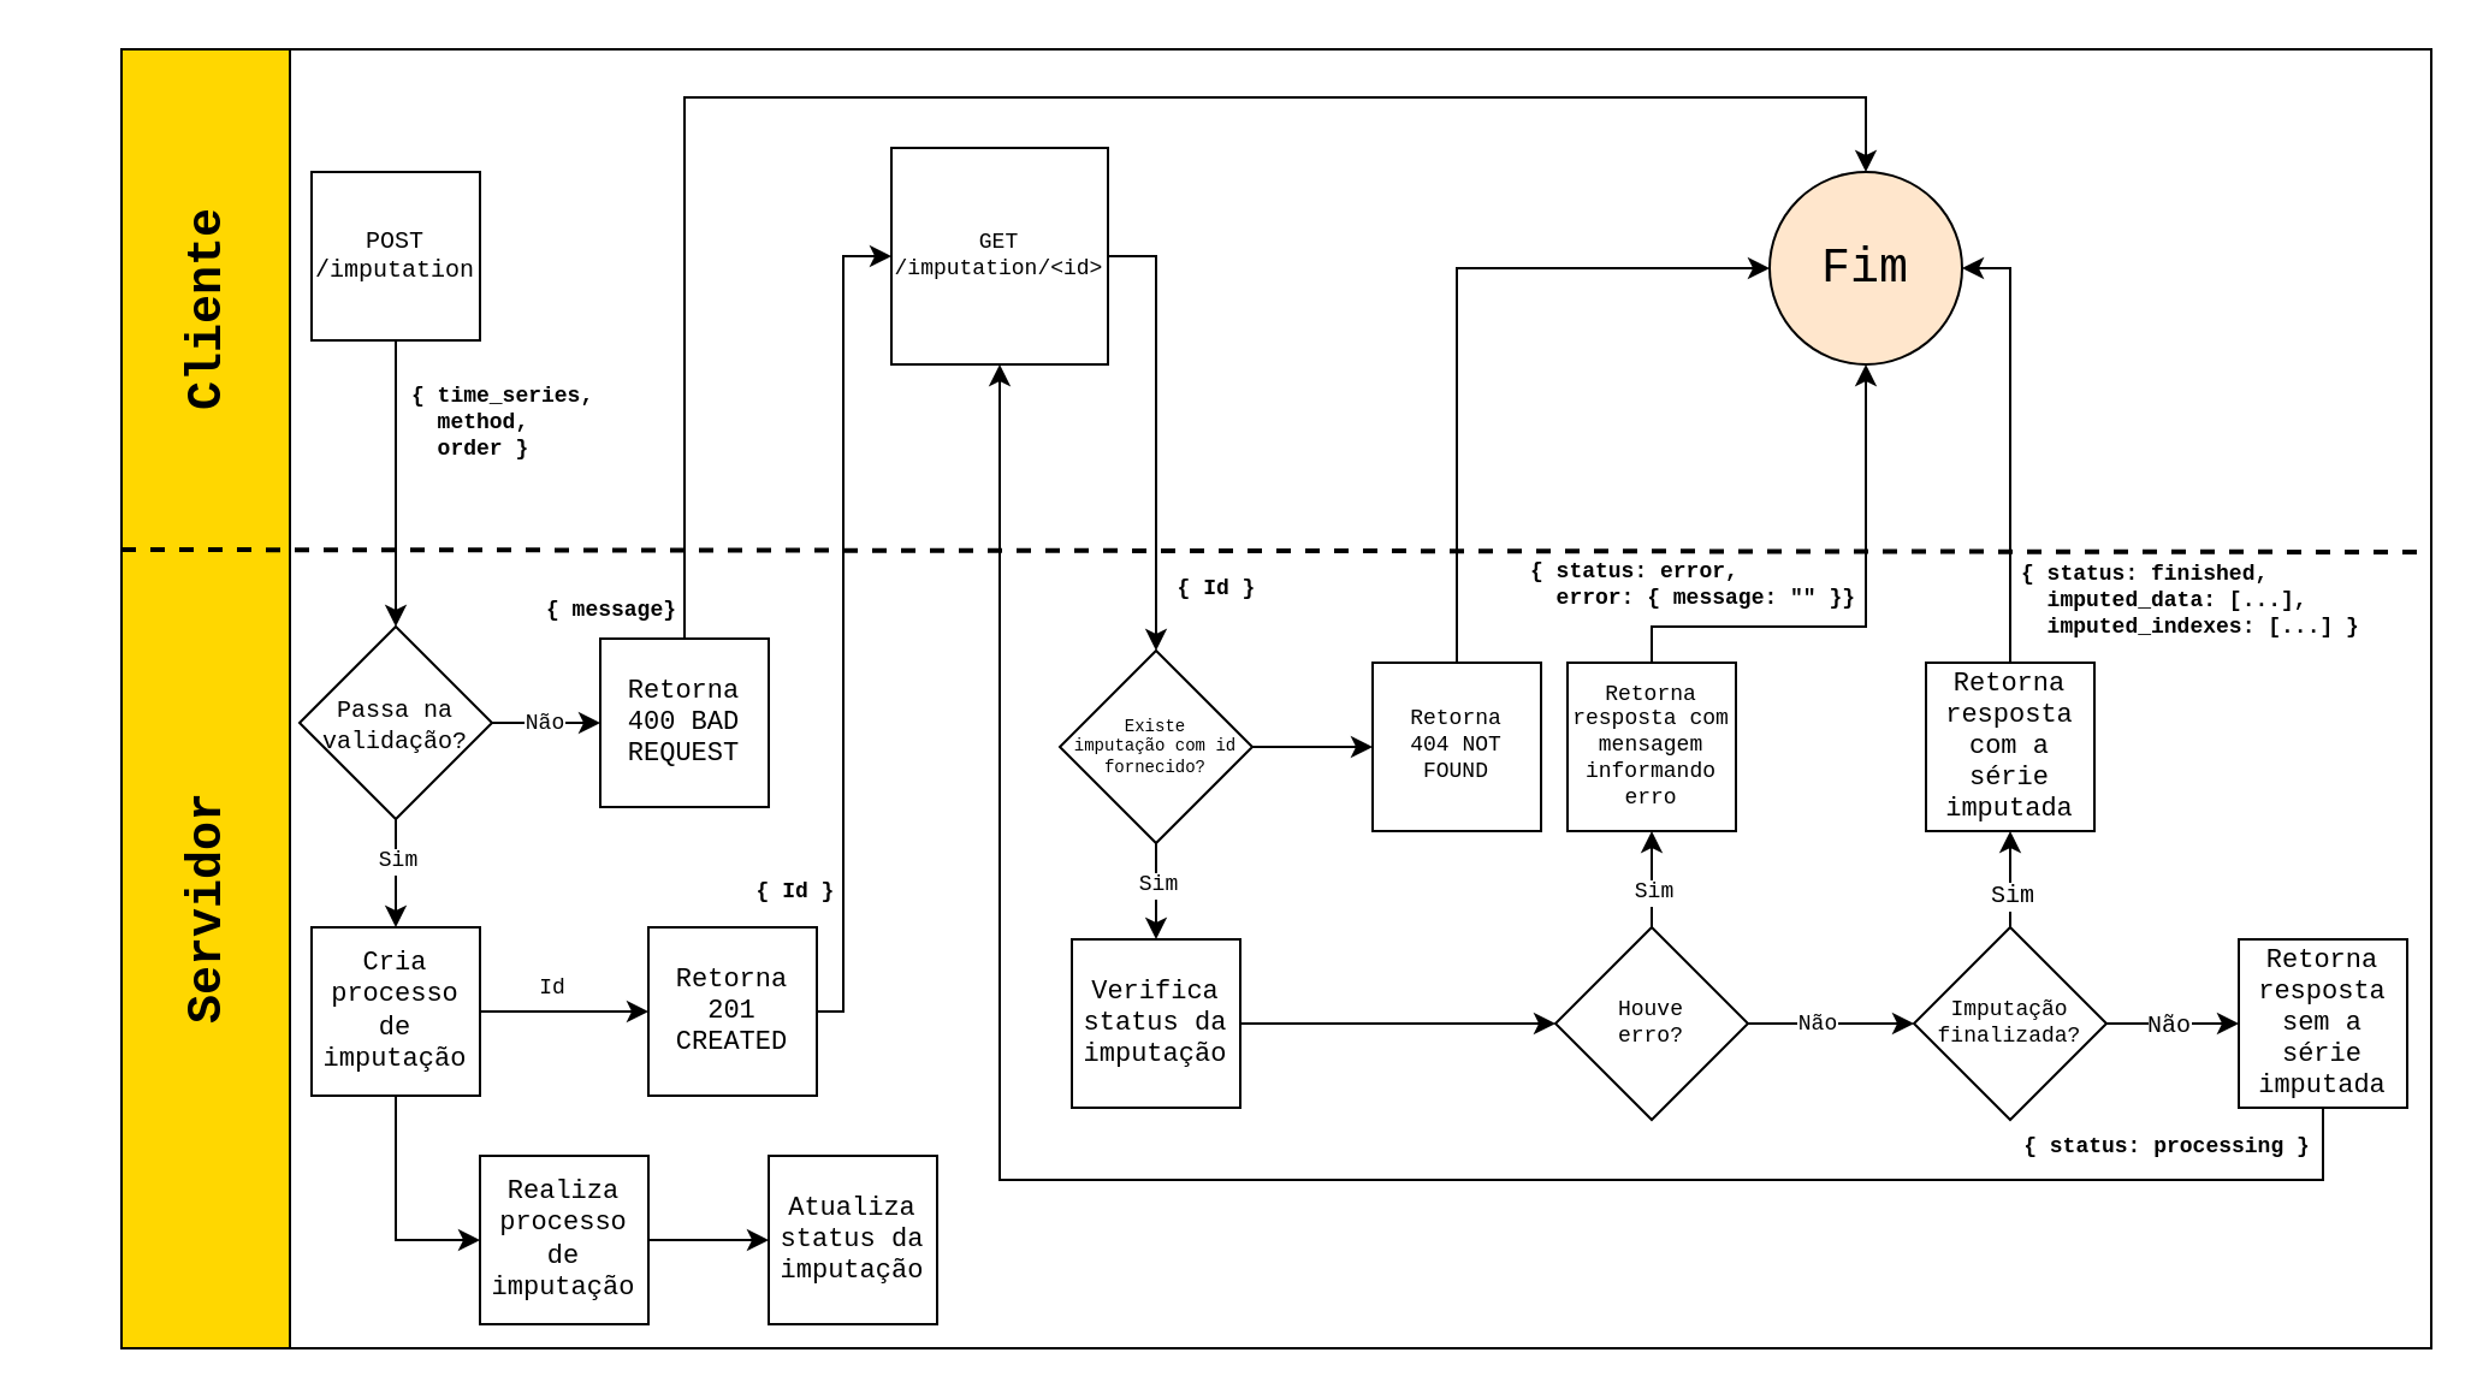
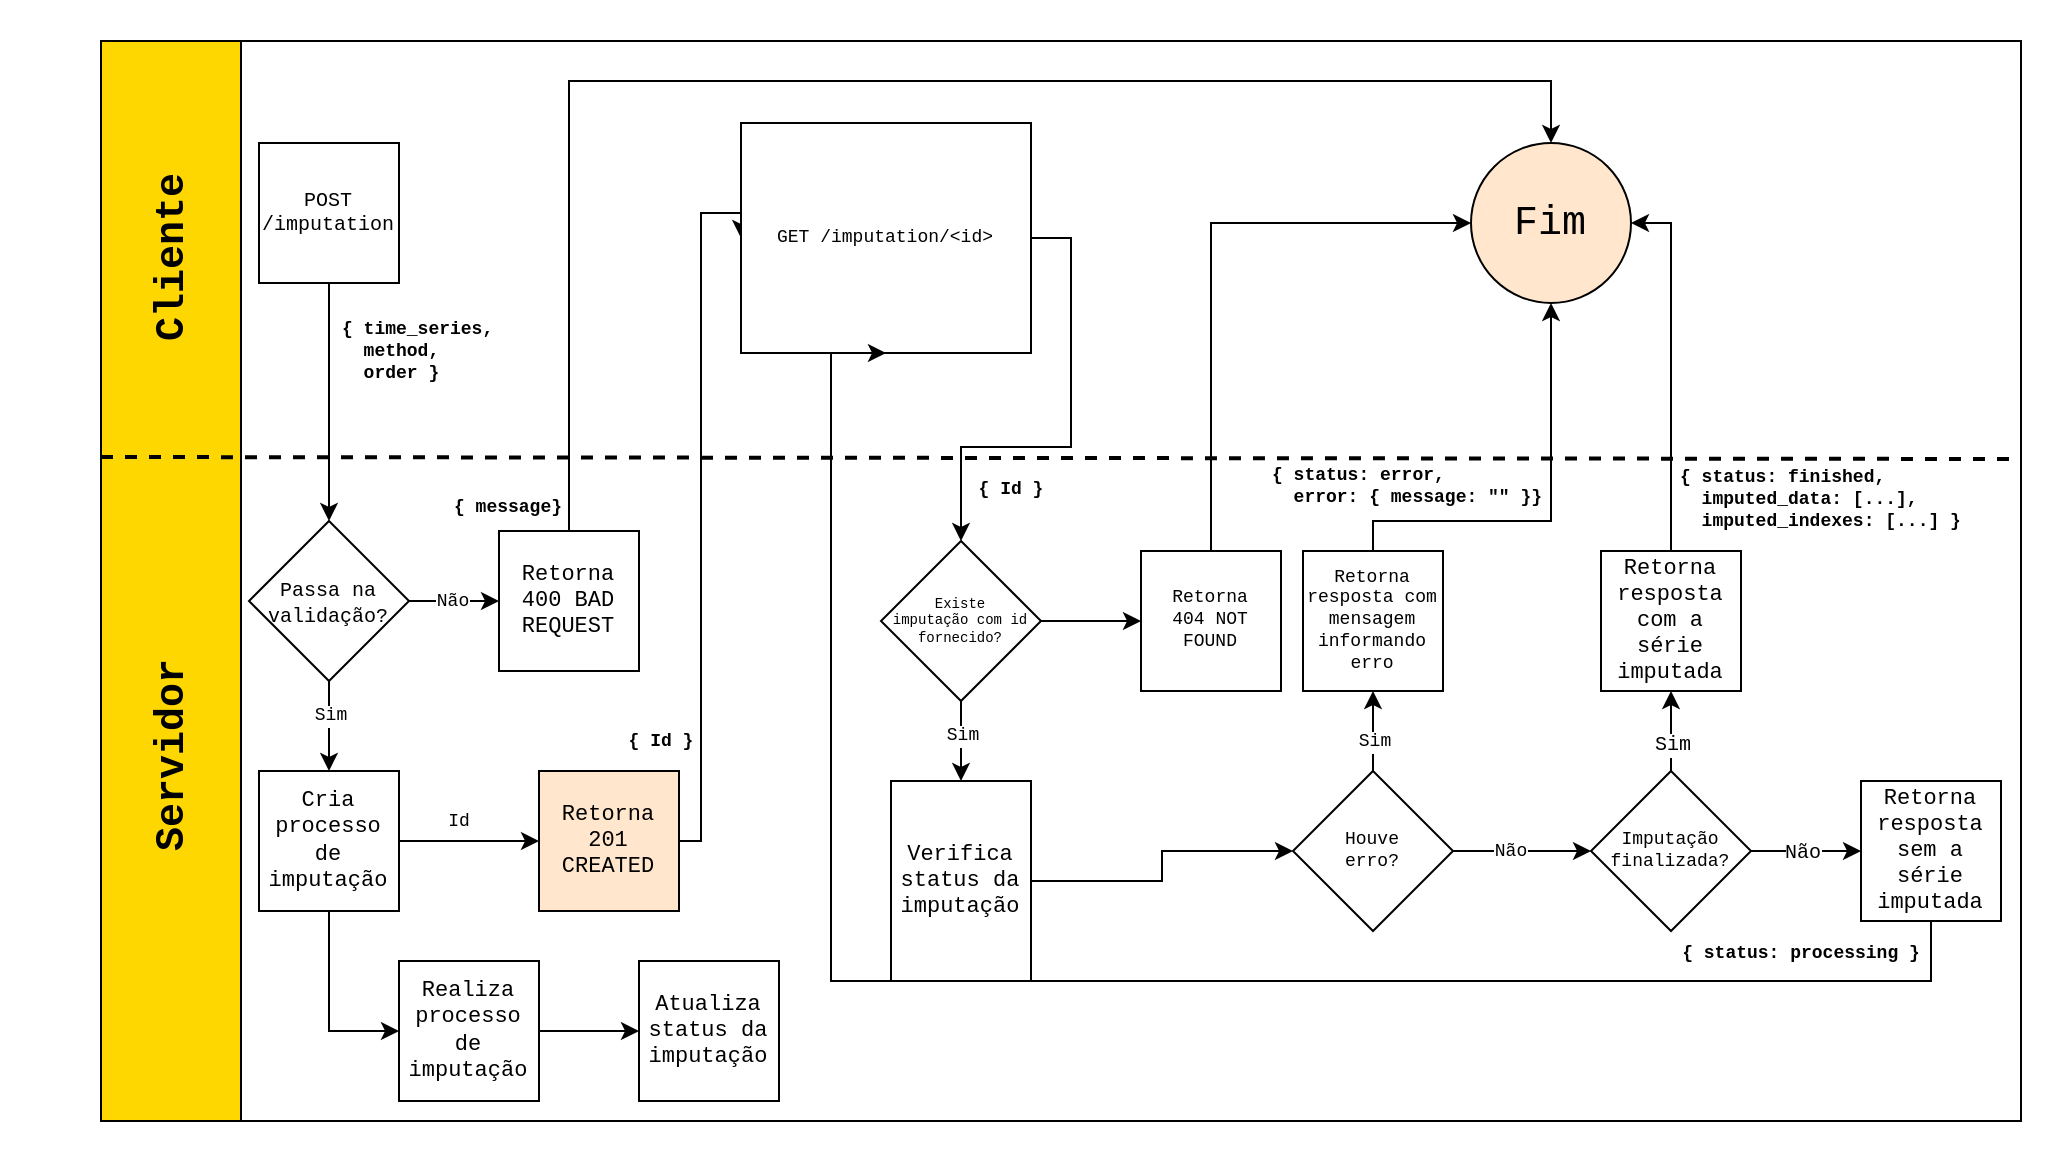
- <mxCell id="21" value="&lt;font style=&quot;font-size: 9px;&quot;&gt;GET /imputation/&amp;lt;id&amp;gt;&lt;/font&gt;" style="whiteSpace=wrap;html=1;aspect=fixed;labelBackgroundColor=none;fontFamily=Courier New;fontSize=8;fillColor=default;" parent="1" vertex="1"><mxGeometry x="370" y="61" width="90" height="90" as="geometry" /></mxCell>
+ <mxCell id="21" value="&lt;font style=&quot;font-size: 9px;&quot;&gt;GET /imputation/&amp;lt;id&amp;gt;&lt;/font&gt;" style="whiteSpace=wrap;html=1;aspect=fixed;labelBackgroundColor=none;fontFamily=Courier New;fontSize=8;fillColor=default;" parent="1" vertex="1"><mxGeometry x="370" y="61" width="145" height="115" as="geometry" /></mxCell>
- <mxCell id="5" value="Retorna 201 CREATED" style="whiteSpace=wrap;html=1;aspect=fixed;labelBackgroundColor=none;fontFamily=Courier New;fontSize=11;" parent="1" vertex="1"><mxGeometry x="269" y="385" width="70" height="70" as="geometry" /></mxCell>
+ <mxCell id="5" value="Retorna 201 CREATED" style="whiteSpace=wrap;html=1;aspect=fixed;labelBackgroundColor=none;fontFamily=Courier New;fontSize=11;fillColor=#ffe6cc;" parent="1" vertex="1"><mxGeometry x="269" y="385" width="70" height="70" as="geometry" /></mxCell>
- <mxCell id="23" value="&lt;font style=&quot;font-size: 11px;&quot;&gt;Verifica status da imputação&lt;/font&gt;" style="whiteSpace=wrap;html=1;aspect=fixed;labelBackgroundColor=none;fontFamily=Courier New;fontSize=11;fillColor=default;" parent="1" vertex="1"><mxGeometry x="445" y="390" width="70" height="70" as="geometry" /></mxCell>
+ <mxCell id="23" value="&lt;font style=&quot;font-size: 11px;&quot;&gt;Verifica status da imputação&lt;/font&gt;" style="whiteSpace=wrap;html=1;aspect=fixed;labelBackgroundColor=none;fontFamily=Courier New;fontSize=11;fillColor=default;" parent="1" vertex="1"><mxGeometry x="445" y="390" width="70" height="100" as="geometry" /></mxCell>
